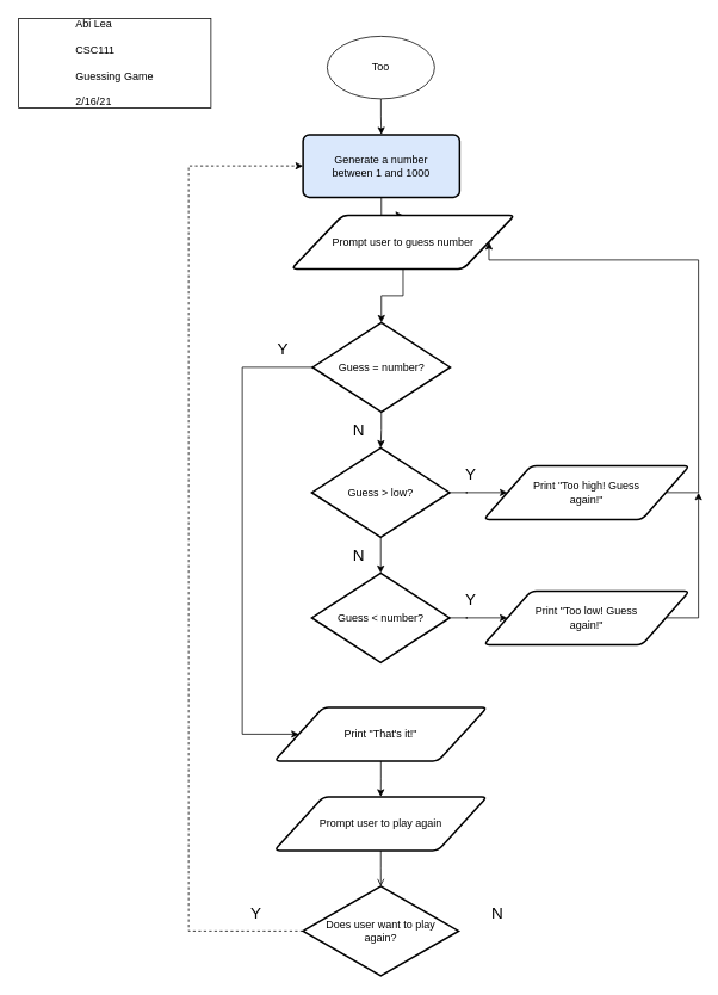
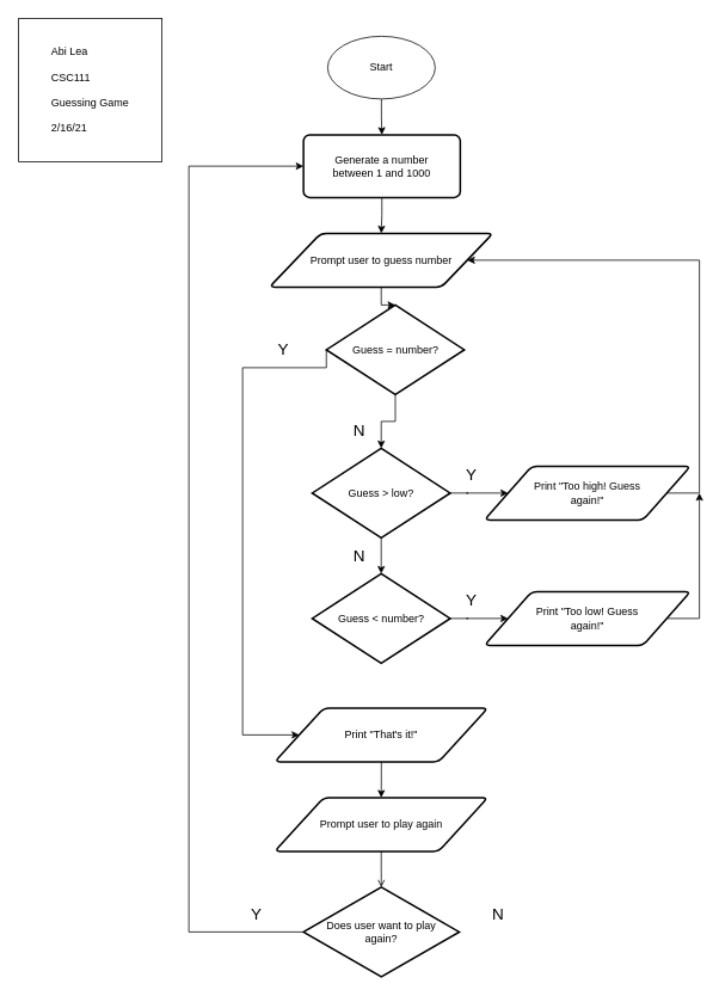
- <mxCell id="2" value="&lt;div style=&quot;text-align: justify&quot;&gt;&lt;span&gt;Abi Lea&lt;/span&gt;&lt;/div&gt;&lt;div style=&quot;text-align: justify&quot;&gt;&lt;br&gt;&lt;/div&gt;&lt;div style=&quot;text-align: justify&quot;&gt;&lt;span&gt;CSC111&lt;/span&gt;&lt;/div&gt;&lt;div style=&quot;text-align: justify&quot;&gt;&lt;br&gt;&lt;/div&gt;&lt;div style=&quot;text-align: justify&quot;&gt;&lt;span&gt;Guessing Game&lt;/span&gt;&lt;/div&gt;&lt;div style=&quot;text-align: justify&quot;&gt;&lt;br&gt;&lt;/div&gt;&lt;div style=&quot;text-align: justify&quot;&gt;&lt;span&gt;2/16/21&lt;/span&gt;&lt;/div&gt;" style="whiteSpace=wrap;html=1;aspect=fixed;align=center;" vertex="1" parent="1"><mxGeometry x="20" y="20" width="215" height="100" as="geometry" /></mxCell>
+ <mxCell id="2" value="&lt;div style=&quot;text-align: justify&quot;&gt;&lt;span&gt;Abi Lea&lt;/span&gt;&lt;/div&gt;&lt;div style=&quot;text-align: justify&quot;&gt;&lt;br&gt;&lt;/div&gt;&lt;div style=&quot;text-align: justify&quot;&gt;&lt;span&gt;CSC111&lt;/span&gt;&lt;/div&gt;&lt;div style=&quot;text-align: justify&quot;&gt;&lt;br&gt;&lt;/div&gt;&lt;div style=&quot;text-align: justify&quot;&gt;&lt;span&gt;Guessing Game&lt;/span&gt;&lt;/div&gt;&lt;div style=&quot;text-align: justify&quot;&gt;&lt;br&gt;&lt;/div&gt;&lt;div style=&quot;text-align: justify&quot;&gt;&lt;span&gt;2/16/21&lt;/span&gt;&lt;/div&gt;" style="whiteSpace=wrap;html=1;aspect=fixed;align=center;" vertex="1" parent="1"><mxGeometry x="20" y="20" width="160" height="160" as="geometry" /></mxCell>
- <mxCell id="4" value="Too" style="ellipse;whiteSpace=wrap;html=1;" vertex="1" parent="1"><mxGeometry x="365" y="40" width="120" height="70" as="geometry" /></mxCell>
+ <mxCell id="4" value="Start" style="ellipse;whiteSpace=wrap;html=1;" vertex="1" parent="1"><mxGeometry x="365" y="40" width="120" height="70" as="geometry" /></mxCell>
- <mxCell id="6" value="Generate a number&lt;br&gt;between 1 and 1000" style="rounded=1;whiteSpace=wrap;html=1;absoluteArcSize=1;arcSize=14;strokeWidth=2;fillColor=#dae8fc;" vertex="1" parent="1"><mxGeometry x="338" y="150" width="175" height="70" as="geometry" /></mxCell>
+ <mxCell id="6" value="Generate a number&lt;br&gt;between 1 and 1000" style="rounded=1;whiteSpace=wrap;html=1;absoluteArcSize=1;arcSize=14;strokeWidth=2;" vertex="1" parent="1"><mxGeometry x="338" y="150" width="175" height="70" as="geometry" /></mxCell>
- <mxCell id="9" value="Prompt user to guess number" style="shape=parallelogram;html=1;strokeWidth=2;perimeter=parallelogramPerimeter;whiteSpace=wrap;rounded=1;arcSize=12;size=0.23;" vertex="1" parent="1"><mxGeometry x="325" y="240" width="249.5" height="60" as="geometry" /></mxCell>
+ <mxCell id="9" value="Prompt user to guess number" style="shape=parallelogram;html=1;strokeWidth=2;perimeter=parallelogramPerimeter;whiteSpace=wrap;rounded=1;arcSize=12;size=0.23;" vertex="1" parent="1"><mxGeometry x="300" y="260" width="249.5" height="60" as="geometry" /></mxCell>
- <mxCell id="11" value="Guess = number?" style="strokeWidth=2;html=1;shape=mxgraph.flowchart.decision;whiteSpace=wrap;" vertex="1" parent="1"><mxGeometry x="348.5" y="360" width="154" height="100" as="geometry" /></mxCell>
+ <mxCell id="11" value="Guess = number?" style="strokeWidth=2;html=1;shape=mxgraph.flowchart.decision;whiteSpace=wrap;" vertex="1" parent="1"><mxGeometry x="363.5" y="340" width="154" height="100" as="geometry" /></mxCell>
- <mxCell id="30" style="edgeStyle=orthogonalEdgeStyle;rounded=0;orthogonalLoop=1;jettySize=auto;html=1;entryX=0;entryY=0.5;entryDx=0;entryDy=0;dashed=1;" edge="1" parent="1" source="31" target="6"><mxGeometry relative="1" as="geometry"><mxPoint x="220" y="180" as="targetPoint" /><Array as="points"><mxPoint x="210" y="1040" /><mxPoint x="210" y="185" /></Array></mxGeometry></mxCell>
+ <mxCell id="30" style="edgeStyle=orthogonalEdgeStyle;rounded=0;orthogonalLoop=1;jettySize=auto;html=1;entryX=0;entryY=0.5;entryDx=0;entryDy=0;" edge="1" parent="1" source="31" target="6"><mxGeometry relative="1" as="geometry"><mxPoint x="220" y="180" as="targetPoint" /><Array as="points"><mxPoint x="210" y="1040" /><mxPoint x="210" y="185" /></Array></mxGeometry></mxCell>
